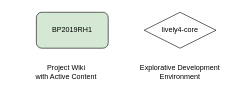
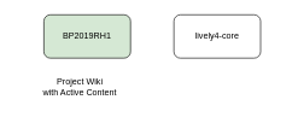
- <mxCell id="2" value="lively4-core" style="rhombus;whiteSpace=wrap;html=1;" vertex="1" parent="1"><mxGeometry x="240" y="20" width="120" height="60" as="geometry" /></mxCell>
+ <mxCell id="2" value="lively4-core" style="rounded=1;whiteSpace=wrap;html=1;" vertex="1" parent="1"><mxGeometry x="240" y="20" width="120" height="60" as="geometry" /></mxCell>
- <mxCell id="4" value="Explorative Development Environment" style="text;html=1;strokeColor=none;fillColor=none;align=center;verticalAlign=middle;whiteSpace=wrap;rounded=0;" vertex="1" parent="1"><mxGeometry x="210" y="100" width="180" height="40" as="geometry" /></mxCell>
